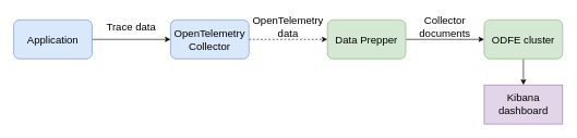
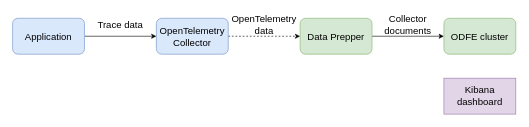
- <mxCell id="8" value="" style="edgeStyle=orthogonalEdgeStyle;rounded=0;orthogonalLoop=1;jettySize=auto;html=1;fontSize=16;" parent="1" source="9" target="13" edge="1"><mxGeometry relative="1" as="geometry" /></mxCell>
